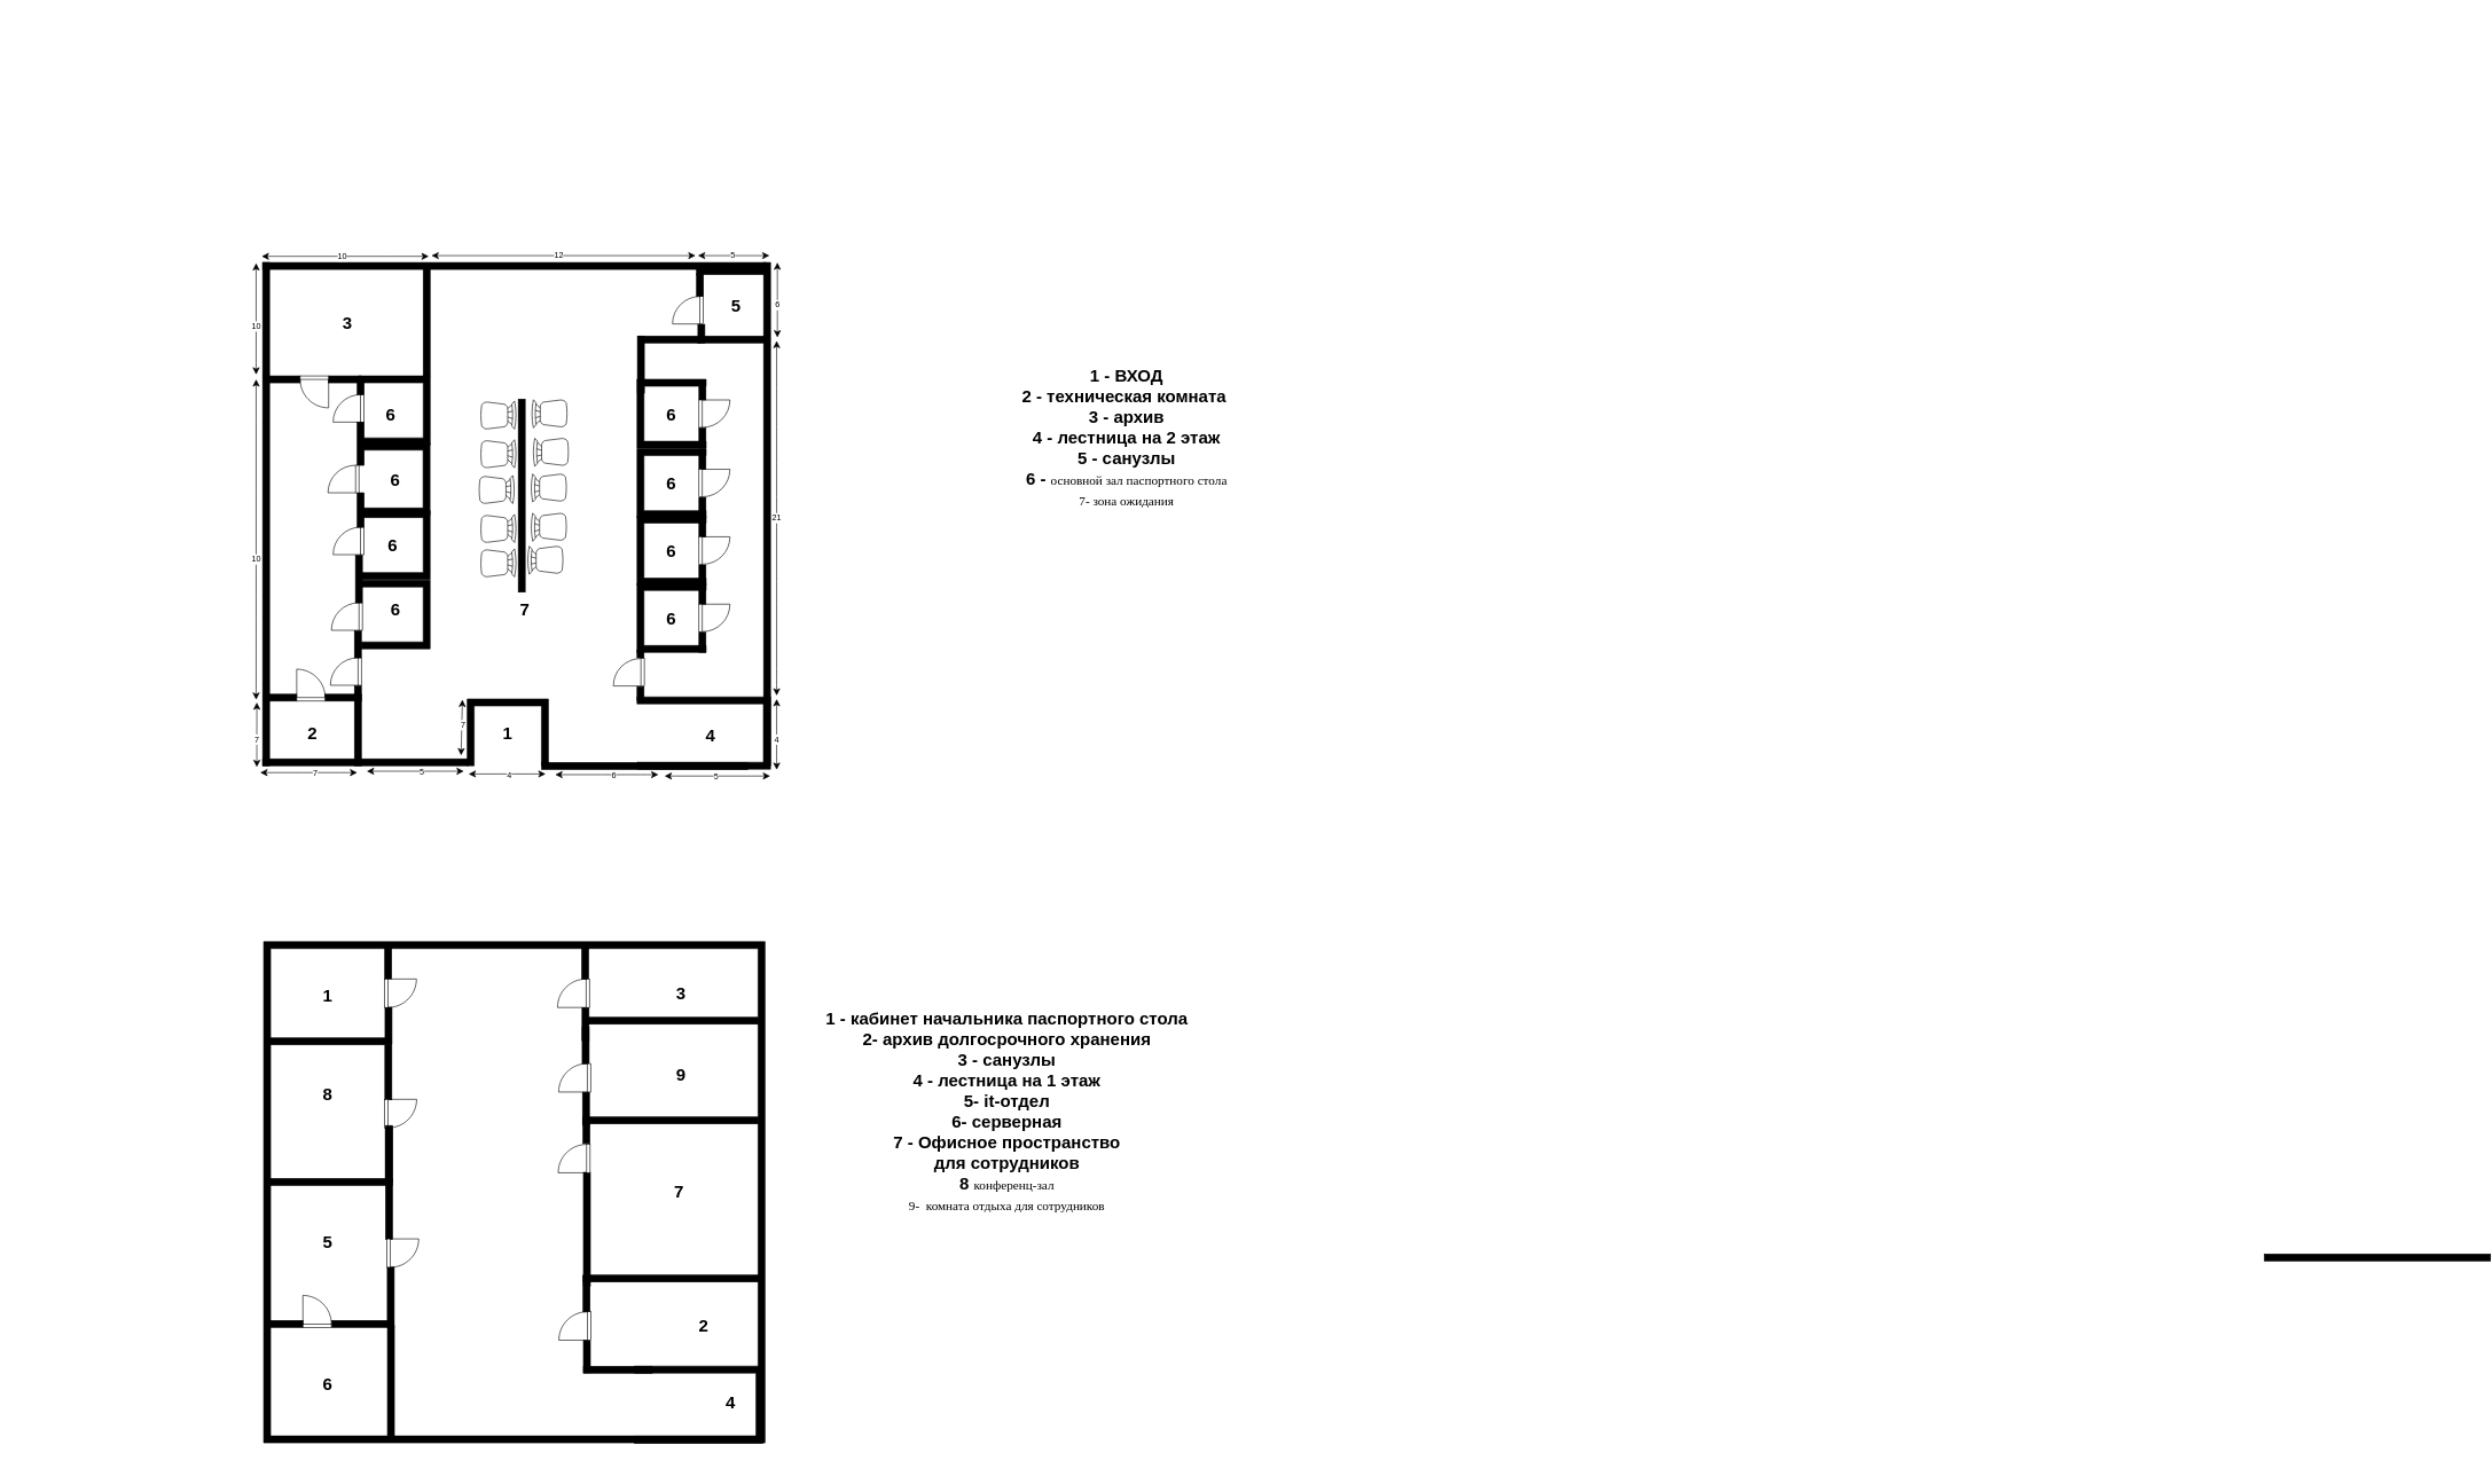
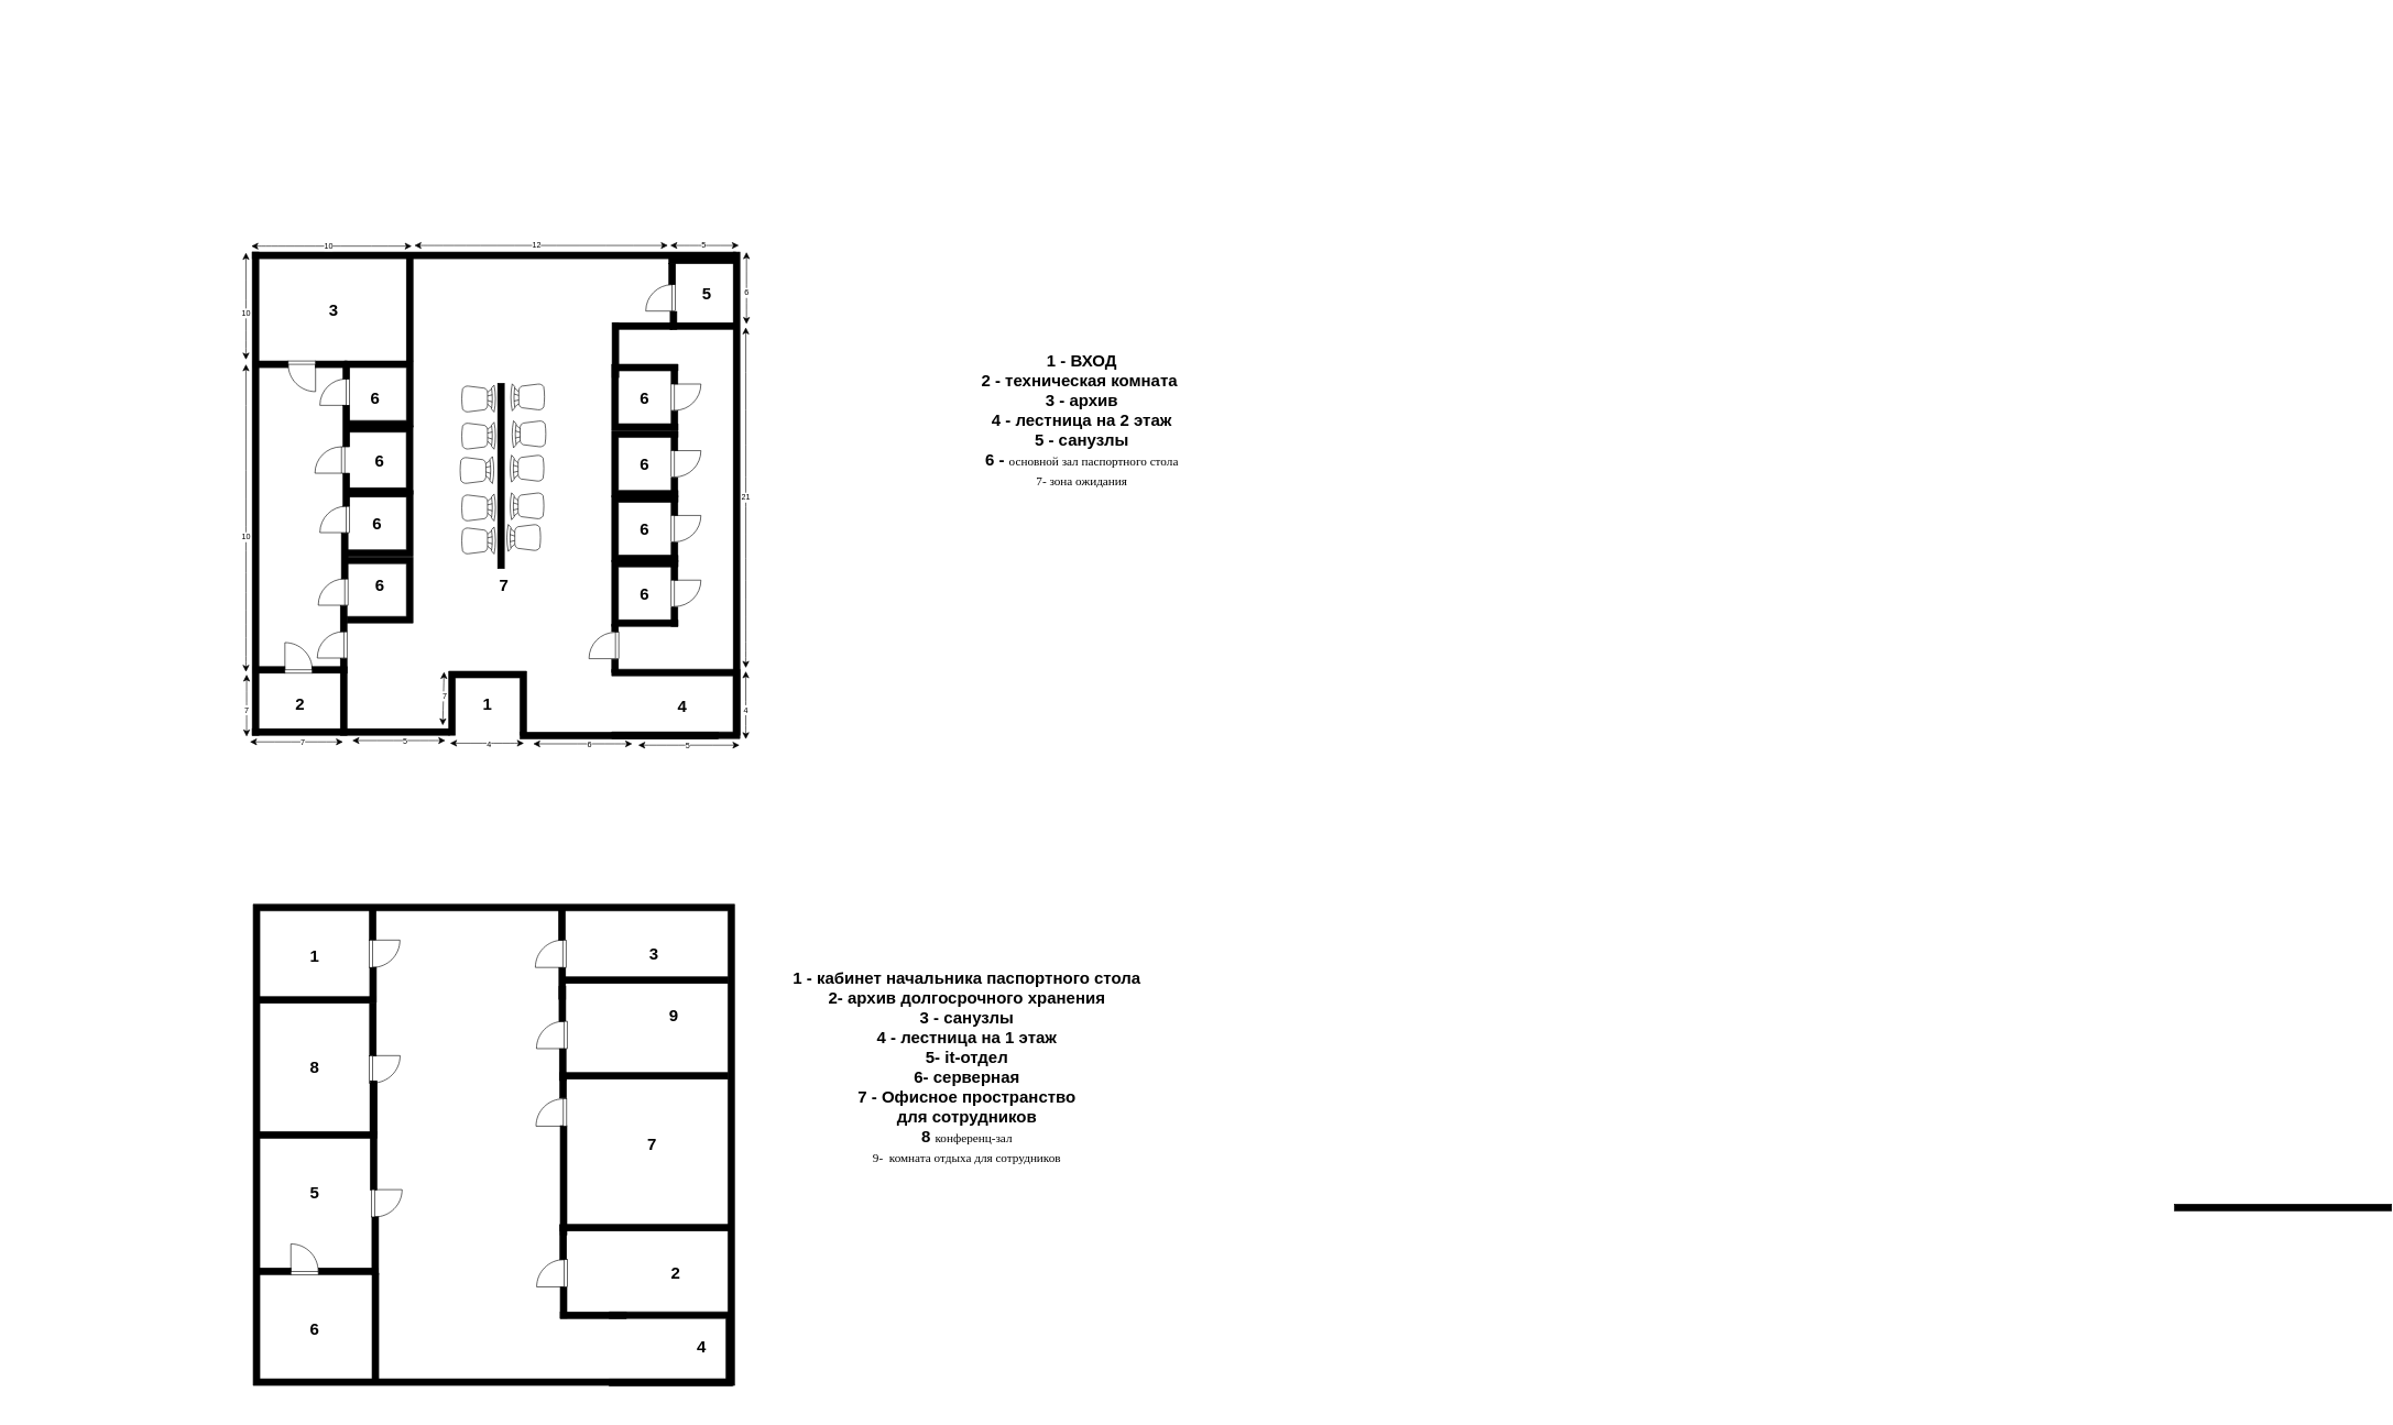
- <mxCell id="142" value="&lt;b&gt;9&lt;/b&gt;" style="text;html=1;align=center;verticalAlign=middle;whiteSpace=wrap;rounded=0;fontSize=25;" parent="1" vertex="1"><mxGeometry x="960" y="1547" width="60" height="30" as="geometry" /></mxCell>
+ <mxCell id="142" value="&lt;b&gt;9&lt;/b&gt;" style="text;html=1;align=center;verticalAlign=middle;whiteSpace=wrap;rounded=0;fontSize=25;" parent="1" vertex="1"><mxGeometry x="990" y="1522" width="60" height="30" as="geometry" /></mxCell>
- <mxCell id="115" value="&lt;b&gt;8&lt;/b&gt;" style="text;html=1;align=center;verticalAlign=middle;whiteSpace=wrap;rounded=0;fontSize=25;" parent="1" vertex="1"><mxGeometry x="446" y="1575" width="60" height="30" as="geometry" /></mxCell>
+ <mxCell id="115" value="&lt;b&gt;8&lt;/b&gt;" style="text;html=1;align=center;verticalAlign=middle;whiteSpace=wrap;rounded=0;fontSize=25;" parent="1" vertex="1"><mxGeometry x="446" y="1600" width="60" height="30" as="geometry" /></mxCell>
